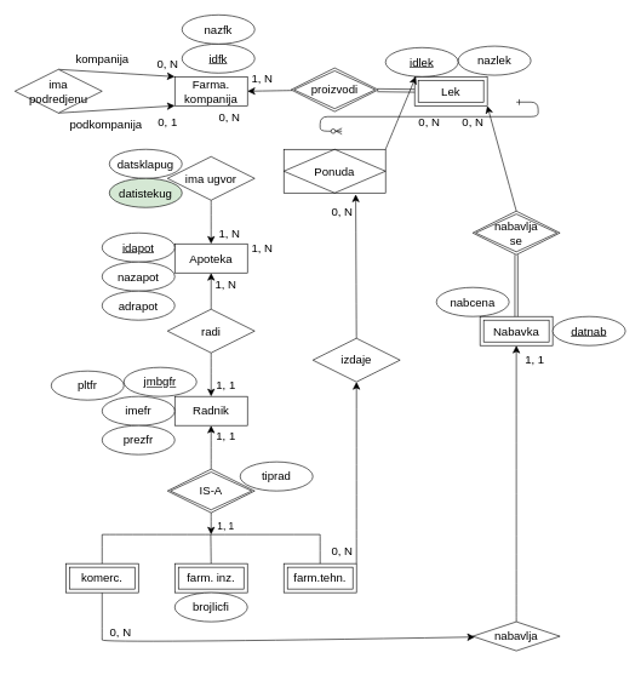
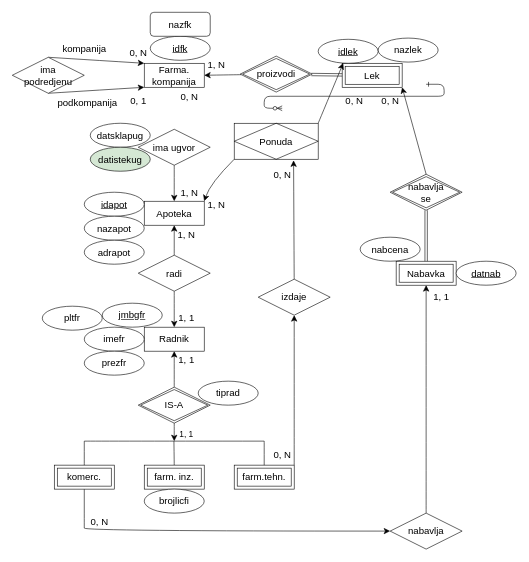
- <mxCell id="60" value="nazfk" style="ellipse;whiteSpace=wrap;html=1;align=center;fontSize=16;" vertex="1" parent="1"><mxGeometry x="250" y="20" width="100" height="40" as="geometry" /></mxCell>
+ <mxCell id="60" value="nazfk" style="whiteSpace=wrap;html=1;align=center;fontSize=16;rounded=1;" vertex="1" parent="1"><mxGeometry x="250" y="20" width="100" height="40" as="geometry" /></mxCell>
+ <mxCell id="47" style="edgeStyle=none;curved=1;rounded=0;orthogonalLoop=1;jettySize=auto;html=1;exitX=0;exitY=1;exitDx=0;exitDy=0;fontSize=12;startSize=8;endSize=8;entryX=1;entryY=0;entryDx=0;entryDy=0;" edge="1" parent="1" source="49" target="4"><mxGeometry relative="1" as="geometry"><Array as="points"><mxPoint x="350" y="305" /></Array></mxGeometry></mxCell>
- <mxCell id="56" value="nabavlja" style="shape=rhombus;perimeter=rhombusPerimeter;whiteSpace=wrap;html=1;align=center;fontSize=16;" vertex="1" parent="1"><mxGeometry x="650" y="855" width="120" height="40" as="geometry" /></mxCell>
+ <mxCell id="56" value="nabavlja" style="shape=rhombus;perimeter=rhombusPerimeter;whiteSpace=wrap;html=1;align=center;fontSize=16;" vertex="1" parent="1"><mxGeometry x="650" y="855" width="120" height="60" as="geometry" /></mxCell>
